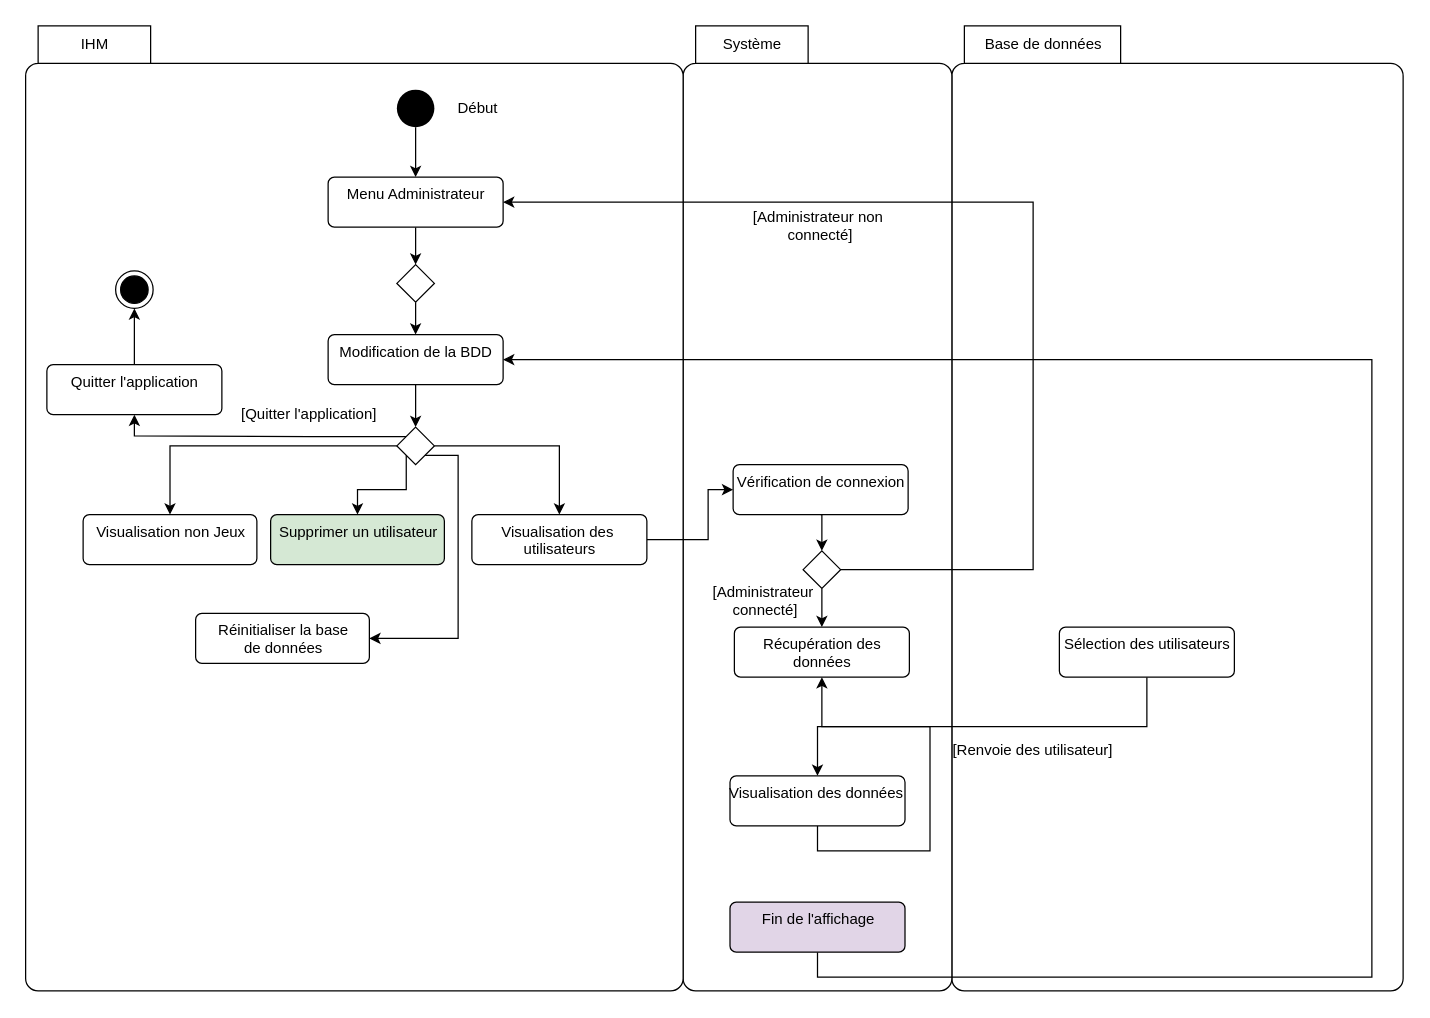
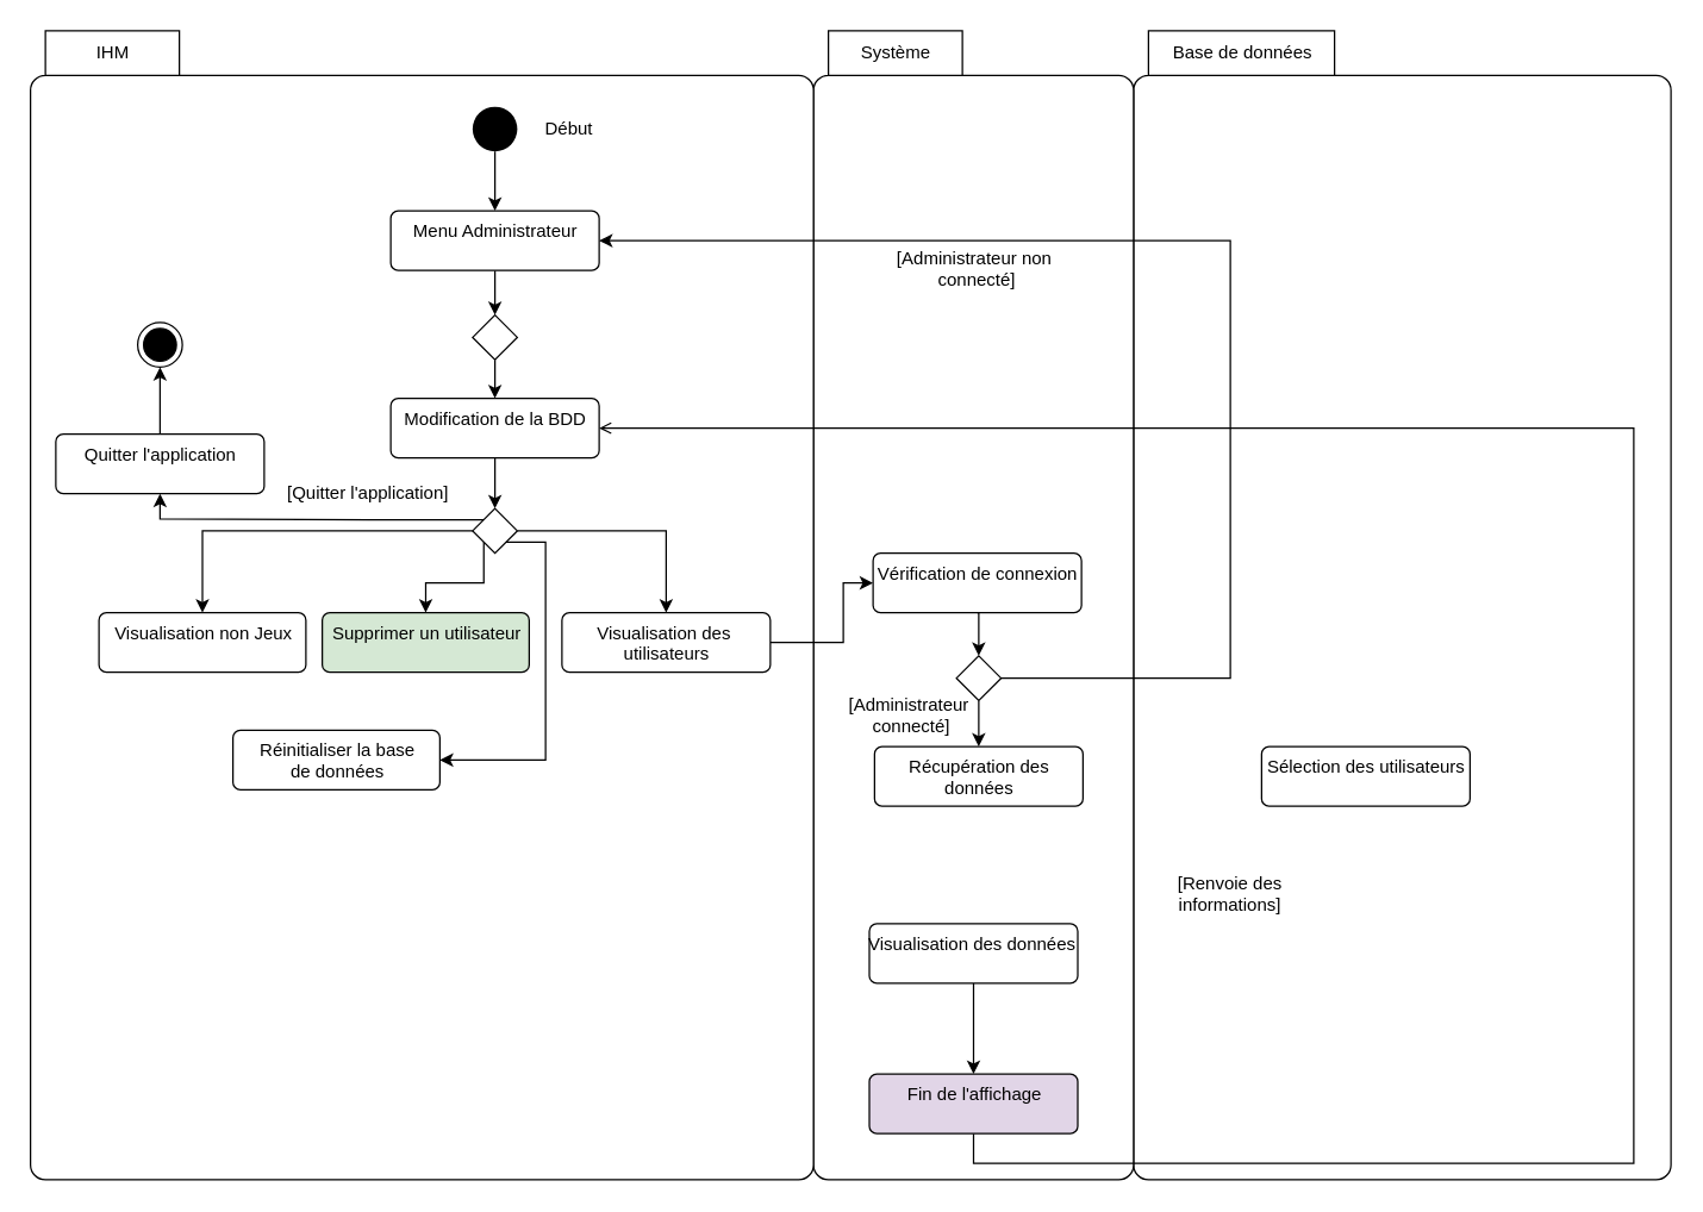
- <mxCell id="29" style="edgeStyle=orthogonalEdgeStyle;rounded=0;orthogonalLoop=1;jettySize=auto;html=1;exitX=0.5;exitY=1;exitDx=0;exitDy=0;entryX=1;entryY=0.5;entryDx=0;entryDy=0;" edge="1" parent="1" source="30" target="10"><mxGeometry relative="1" as="geometry"><Array as="points"><mxPoint x="654" y="781" /><mxPoint x="1097" y="781" /><mxPoint x="1097" y="287" /></Array></mxGeometry></mxCell>
+ <mxCell id="29" style="edgeStyle=orthogonalEdgeStyle;rounded=0;orthogonalLoop=1;jettySize=auto;html=1;exitX=0.5;exitY=1;exitDx=0;exitDy=0;entryX=1;entryY=0.5;entryDx=0;entryDy=0;endArrow=open;" edge="1" parent="1" source="30" target="10"><mxGeometry relative="1" as="geometry"><Array as="points"><mxPoint x="654" y="781" /><mxPoint x="1097" y="781" /><mxPoint x="1097" y="287" /></Array></mxGeometry></mxCell>
- <mxCell id="25" style="edgeStyle=orthogonalEdgeStyle;rounded=0;orthogonalLoop=1;jettySize=auto;html=1;exitX=0.5;exitY=1;exitDx=0;exitDy=0;entryX=0.5;entryY=0;entryDx=0;entryDy=0;" edge="1" parent="1" source="26" target="28"><mxGeometry relative="1" as="geometry" /></mxCell>
- <mxCell id="36" value="[Renvoie des utilisateur]" style="text;html=1;strokeColor=none;fillColor=none;align=center;verticalAlign=middle;whiteSpace=wrap;rounded=0;" vertex="1" parent="1"><mxGeometry x="756" y="590" width="140" height="20" as="geometry" /></mxCell>
+ <mxCell id="36" value="[Renvoie des informations]" style="text;html=1;strokeColor=none;fillColor=none;align=center;verticalAlign=middle;whiteSpace=wrap;rounded=0;" vertex="1" parent="1"><mxGeometry x="756" y="590" width="140" height="20" as="geometry" /></mxCell>
- <mxCell id="27" style="edgeStyle=orthogonalEdgeStyle;rounded=0;orthogonalLoop=1;jettySize=auto;html=1;exitX=0.5;exitY=1;exitDx=0;exitDy=0;" edge="1" parent="1" source="28" target="24"><mxGeometry relative="1" as="geometry" /></mxCell>
+ <mxCell id="27" style="edgeStyle=orthogonalEdgeStyle;rounded=0;orthogonalLoop=1;jettySize=auto;html=1;exitX=0.5;exitY=1;exitDx=0;exitDy=0;" edge="1" parent="1" source="28" target="30"><mxGeometry relative="1" as="geometry" /></mxCell>
